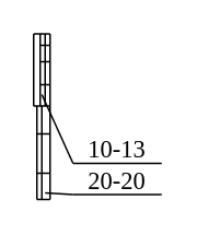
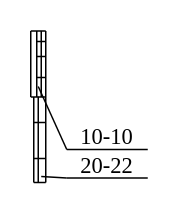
- <mxCell id="4" value="&lt;font style=&quot;font-size: 15px;&quot;&gt;10-13&lt;/font&gt;" style="text;html=1;strokeColor=none;fillColor=none;align=center;verticalAlign=middle;whiteSpace=wrap;rounded=0;fontSize=15;fontFamily=Verdana;" parent="1" vertex="1"><mxGeometry x="44" y="81" width="54" height="18" as="geometry" /></mxCell>
+ <mxCell id="4" value="&lt;font style=&quot;font-size: 15px;&quot;&gt;10-10&lt;/font&gt;" style="text;html=1;strokeColor=none;fillColor=none;align=center;verticalAlign=middle;whiteSpace=wrap;rounded=0;fontSize=15;fontFamily=Verdana;" parent="1" vertex="1"><mxGeometry x="44" y="81" width="54" height="18" as="geometry" /></mxCell>
- <mxCell id="19" value="&lt;font style=&quot;font-size: 15px;&quot;&gt;20-20&lt;/font&gt;" style="text;html=1;strokeColor=none;fillColor=none;align=center;verticalAlign=middle;whiteSpace=wrap;rounded=0;fontSize=15;fontFamily=Verdana;" parent="1" vertex="1"><mxGeometry x="44" y="100" width="54" height="18" as="geometry" /></mxCell>
+ <mxCell id="19" value="&lt;font style=&quot;font-size: 15px;&quot;&gt;20-22&lt;/font&gt;" style="text;html=1;strokeColor=none;fillColor=none;align=center;verticalAlign=middle;whiteSpace=wrap;rounded=0;fontSize=15;fontFamily=Verdana;" parent="1" vertex="1"><mxGeometry x="44" y="100" width="54" height="18" as="geometry" /></mxCell>
